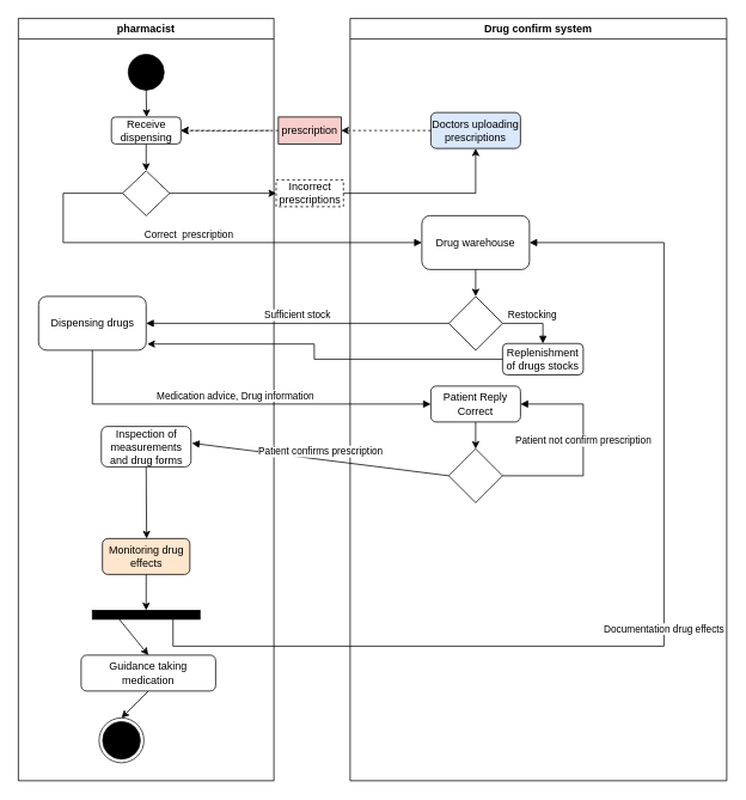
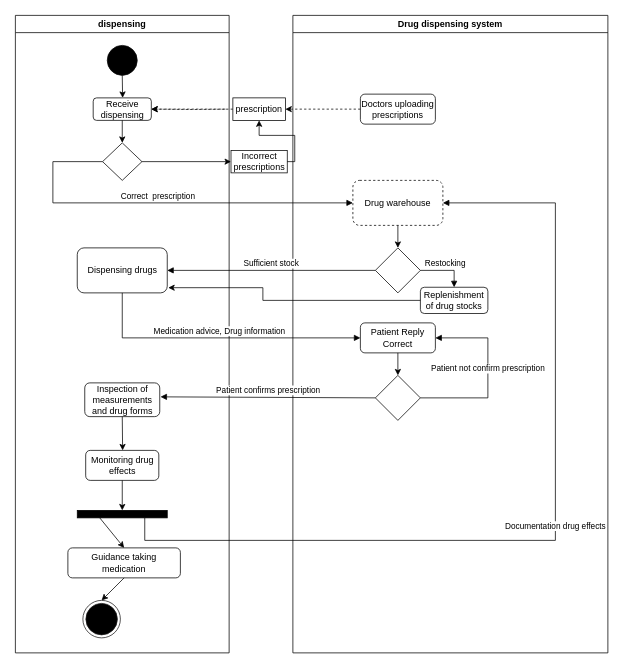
- <mxCell id="2" value="pharmacist" style="swimlane;whiteSpace=wrap;html=1;" parent="1" vertex="1"><mxGeometry x="20" y="20" width="285" height="850" as="geometry"><mxRectangle x="100" y="120" width="140" height="30" as="alternateBounds" /></mxGeometry></mxCell>
+ <mxCell id="2" value="dispensing" style="swimlane;whiteSpace=wrap;html=1;" parent="1" vertex="1"><mxGeometry x="20" y="20" width="285" height="850" as="geometry"><mxRectangle x="100" y="120" width="140" height="30" as="alternateBounds" /></mxGeometry></mxCell>
- <mxCell id="16" value="Drug confirm system" style="swimlane;whiteSpace=wrap;html=1;" parent="1" vertex="1"><mxGeometry x="390" y="20" width="420" height="850" as="geometry" /></mxCell>
+ <mxCell id="16" value="Drug dispensing system" style="swimlane;whiteSpace=wrap;html=1;" parent="1" vertex="1"><mxGeometry x="390" y="20" width="420" height="850" as="geometry" /></mxCell>
- <mxCell id="30" value="prescription" style="rounded=0;whiteSpace=wrap;html=1;fillColor=#f8cecc;" parent="1" vertex="1"><mxGeometry x="310" y="130" width="70" height="30" as="geometry" /></mxCell>
+ <mxCell id="30" value="prescription" style="rounded=0;whiteSpace=wrap;html=1;" parent="1" vertex="1"><mxGeometry x="310" y="130" width="70" height="30" as="geometry" /></mxCell>
- <mxCell id="17" value="Doctors uploading prescriptions" style="rounded=1;whiteSpace=wrap;html=1;fillColor=#dae8fc;" parent="16" vertex="1"><mxGeometry x="90" y="105" width="100" height="40" as="geometry" /></mxCell>
+ <mxCell id="17" value="Doctors uploading prescriptions" style="rounded=1;whiteSpace=wrap;html=1;" parent="16" vertex="1"><mxGeometry x="90" y="105" width="100" height="40" as="geometry" /></mxCell>
- <mxCell id="38" value="Incorrect prescriptions" style="rounded=0;whiteSpace=wrap;html=1;dashed=1;" parent="1" vertex="1"><mxGeometry x="307.5" y="200" width="75" height="30" as="geometry" /></mxCell>
+ <mxCell id="38" value="Incorrect prescriptions" style="rounded=0;whiteSpace=wrap;html=1;" parent="1" vertex="1"><mxGeometry x="307.5" y="200" width="75" height="30" as="geometry" /></mxCell>
- <mxCell id="40" value="" style="endArrow=classic;html=1;rounded=0;elbow=vertical;exitX=1;exitY=0.5;exitDx=0;exitDy=0;entryX=0.5;entryY=1;entryDx=0;entryDy=0;edgeStyle=orthogonalEdgeStyle;" parent="1" source="38" target="17" edge="1"><mxGeometry width="50" height="50" relative="1" as="geometry"><mxPoint x="360" y="450" as="sourcePoint" /><mxPoint x="410" y="400" as="targetPoint" /></mxGeometry></mxCell>
+ <mxCell id="40" value="" style="endArrow=classic;html=1;rounded=0;elbow=vertical;exitX=1;exitY=0.5;exitDx=0;exitDy=0;edgeStyle=orthogonalEdgeStyle;" parent="1" source="38" target="30" edge="1"><mxGeometry width="50" height="50" relative="1" as="geometry"><mxPoint x="360" y="450" as="sourcePoint" /><mxPoint x="410" y="400" as="targetPoint" /></mxGeometry></mxCell>
- <mxCell id="18" value="Drug warehouse" style="rounded=1;whiteSpace=wrap;html=1;" parent="16" vertex="1"><mxGeometry x="80" y="220" width="120" height="60" as="geometry" /></mxCell>
+ <mxCell id="18" value="Drug warehouse" style="rounded=1;whiteSpace=wrap;html=1;dashed=1;" parent="16" vertex="1"><mxGeometry x="80" y="220" width="120" height="60" as="geometry" /></mxCell>
- <mxCell id="7" value="Dispensing drugs" style="rounded=1;whiteSpace=wrap;html=1;" parent="2" vertex="1"><mxGeometry x="22.5" y="310" width="120" height="60" as="geometry" /></mxCell>
+ <mxCell id="7" value="Dispensing drugs" style="rounded=1;whiteSpace=wrap;html=1;" parent="2" vertex="1"><mxGeometry x="82.5" y="310" width="120" height="60" as="geometry" /></mxCell>
- <mxCell id="20" value="Replenishment of drugs stocks" style="rounded=1;whiteSpace=wrap;html=1;" parent="16" vertex="1"><mxGeometry x="170" y="362.5" width="90" height="35" as="geometry" /></mxCell>
+ <mxCell id="20" value="Replenishment of drug stocks" style="rounded=1;whiteSpace=wrap;html=1;" parent="16" vertex="1"><mxGeometry x="170" y="362.5" width="90" height="35" as="geometry" /></mxCell>
- <mxCell id="14" value="Inspection of measurements and drug forms" style="rounded=1;whiteSpace=wrap;html=1;" parent="2" vertex="1"><mxGeometry x="92.5" y="455" width="100" height="45" as="geometry" /></mxCell>
+ <mxCell id="14" value="Inspection of measurements and drug forms" style="rounded=1;whiteSpace=wrap;html=1;" parent="2" vertex="1"><mxGeometry x="92.5" y="490" width="100" height="45" as="geometry" /></mxCell>
- <mxCell id="8" value="Monitoring drug effects" style="rounded=1;whiteSpace=wrap;html=1;fillColor=#ffe6cc;" parent="2" vertex="1"><mxGeometry x="93.75" y="580" width="97.5" height="40" as="geometry" /></mxCell>
+ <mxCell id="8" value="Monitoring drug effects" style="rounded=1;whiteSpace=wrap;html=1;" parent="2" vertex="1"><mxGeometry x="93.75" y="580" width="97.5" height="40" as="geometry" /></mxCell>
